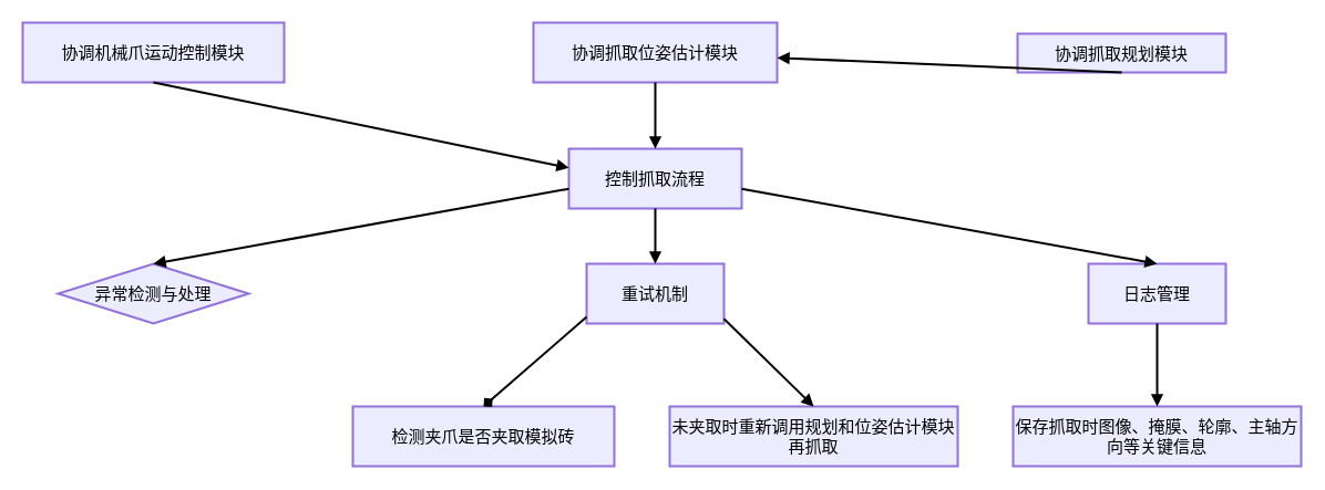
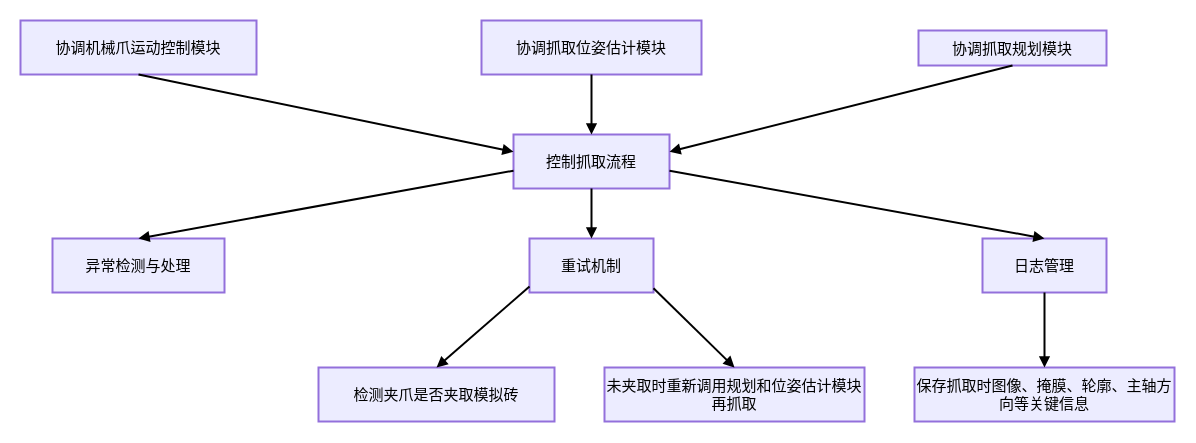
- <mxCell id="14" value="" style="startArrow=none;endArrow=block;exitX=0.5;exitY=1;rounded=0;strokeColor=default;strokeWidth=2;align=center;verticalAlign=middle;fontFamily=Helvetica;fontSize=15;fontColor=default;labelBackgroundColor=default;" edge="1" parent="1" source="4" target="3"><mxGeometry relative="1" as="geometry" /></mxCell>
+ <mxCell id="14" value="" style="startArrow=none;endArrow=block;exitX=0.5;exitY=1;entryX=1;entryY=0.32;rounded=0;strokeColor=default;strokeWidth=2;align=center;verticalAlign=middle;fontFamily=Helvetica;fontSize=15;fontColor=default;labelBackgroundColor=default;" edge="1" parent="1" source="4" target="5"><mxGeometry relative="1" as="geometry" /></mxCell>
- <mxCell id="6" value="异常检测与处理" style="rhombus;whiteSpace=wrap;strokeWidth=2;strokeColor=light-dark(#9370db, #ededed);align=center;verticalAlign=middle;fontFamily=Helvetica;fontSize=15;fontColor=default;fillColor=light-dark(#ececff, #392f3f);" vertex="1" parent="1"><mxGeometry x="52" y="238" width="172" height="54" as="geometry" /></mxCell>
+ <mxCell id="6" value="异常检测与处理" style="whiteSpace=wrap;strokeWidth=2;strokeColor=light-dark(#9370db, #ededed);align=center;verticalAlign=middle;fontFamily=Helvetica;fontSize=15;fontColor=default;fillColor=light-dark(#ececff, #392f3f);" vertex="1" parent="1"><mxGeometry x="52" y="238" width="172" height="54" as="geometry" /></mxCell>
- <mxCell id="18" value="" style="startArrow=none;endArrow=diamond;exitX=0;exitY=0.89;entryX=0.5;entryY=0;rounded=0;strokeColor=default;strokeWidth=2;align=center;verticalAlign=middle;fontFamily=Helvetica;fontSize=15;fontColor=default;labelBackgroundColor=default;" edge="1" parent="1" source="7" target="9"><mxGeometry relative="1" as="geometry" /></mxCell>
+ <mxCell id="18" value="" style="startArrow=none;endArrow=block;exitX=0;exitY=0.89;entryX=0.5;entryY=0;rounded=0;strokeColor=default;strokeWidth=2;align=center;verticalAlign=middle;fontFamily=Helvetica;fontSize=15;fontColor=default;labelBackgroundColor=default;" edge="1" parent="1" source="7" target="9"><mxGeometry relative="1" as="geometry" /></mxCell>
